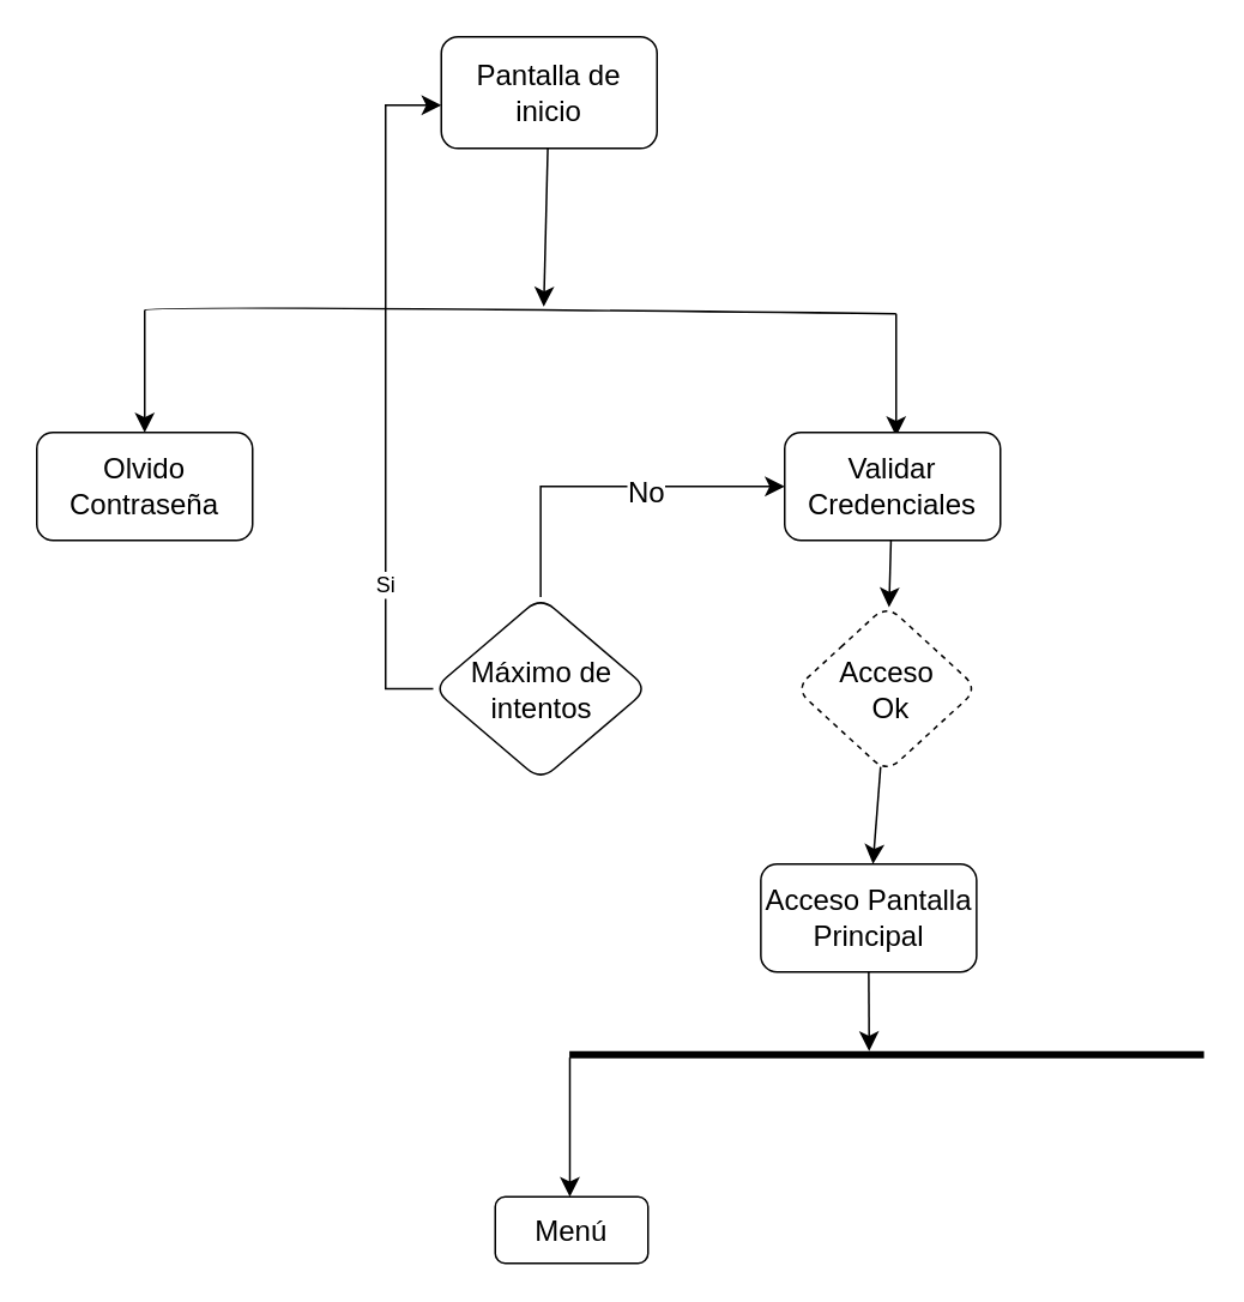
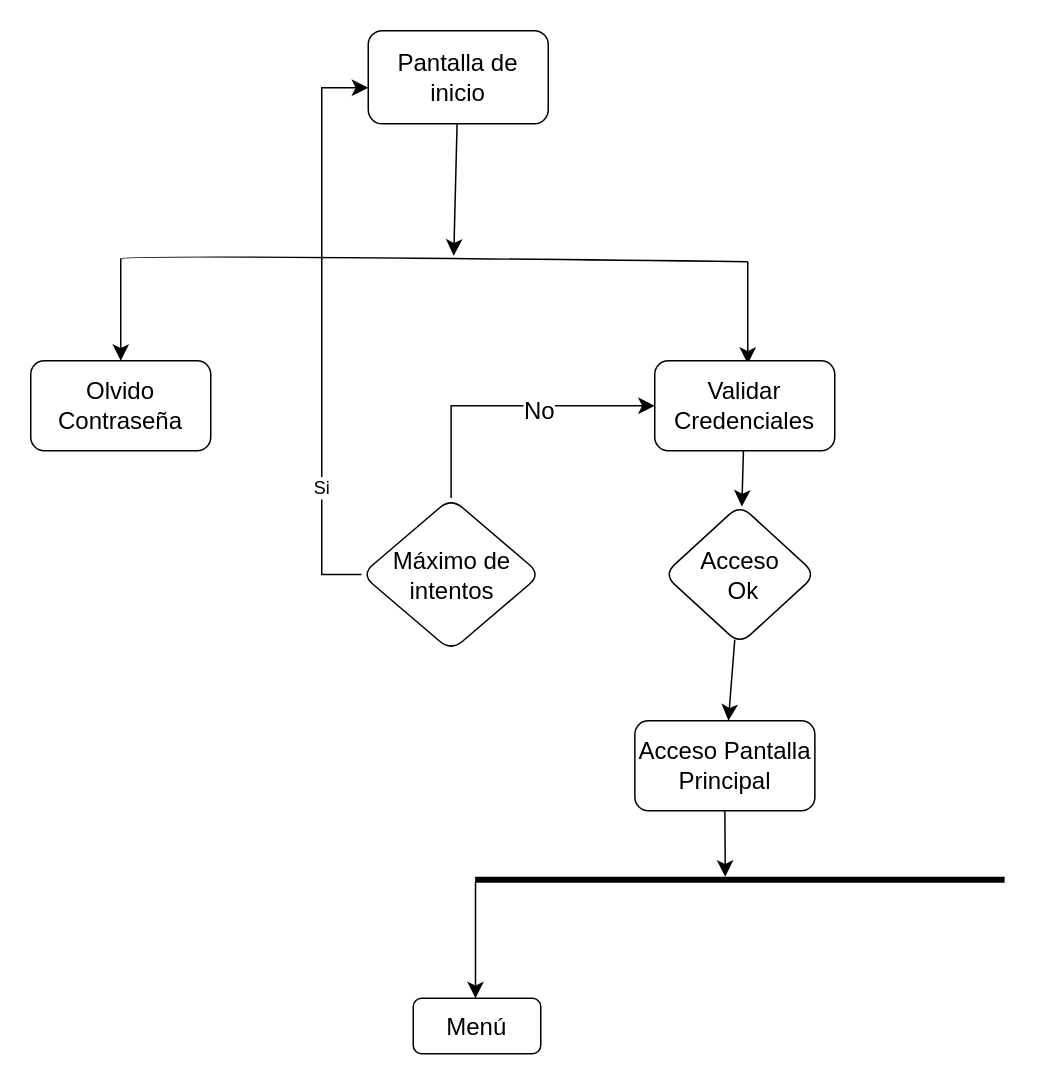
- <mxCell id="11" value="Acceso&lt;br&gt;&amp;nbsp;Ok" style="rhombus;whiteSpace=wrap;html=1;fontSize=16;rounded=1;dashed=1;" vertex="1" parent="1"><mxGeometry x="442" y="336" width="101.5" height="93" as="geometry" /></mxCell>
+ <mxCell id="11" value="Acceso&lt;br&gt;&amp;nbsp;Ok" style="rhombus;whiteSpace=wrap;html=1;fontSize=16;rounded=1;" vertex="1" parent="1"><mxGeometry x="442" y="336" width="101.5" height="93" as="geometry" /></mxCell>
